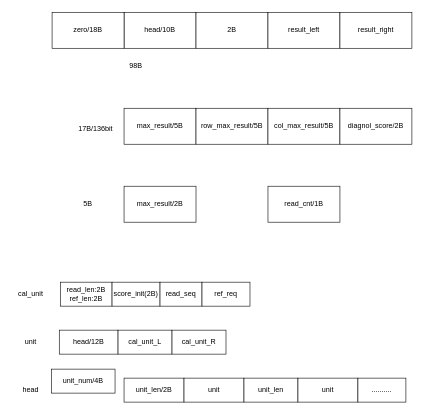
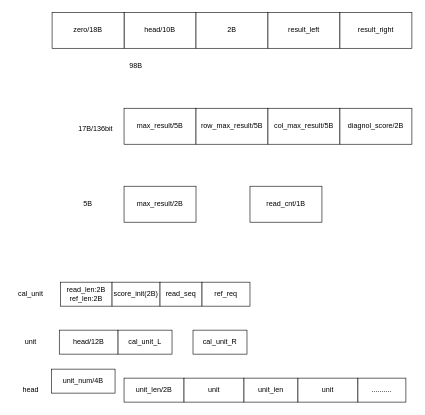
- <mxCell id="11" value="read_cnt/1B" style="rounded=0;whiteSpace=wrap;html=1;" parent="1" vertex="1"><mxGeometry x="446" y="310" width="120" height="60" as="geometry" /></mxCell>
+ <mxCell id="11" value="read_cnt/1B" style="rounded=0;whiteSpace=wrap;html=1;" parent="1" vertex="1"><mxGeometry x="416" y="310" width="120" height="60" as="geometry" /></mxCell>
- <mxCell id="18" value="cal_unit_R" style="rounded=0;whiteSpace=wrap;html=1;" parent="1" vertex="1"><mxGeometry x="286" y="550" width="90" height="40" as="geometry" /></mxCell>
+ <mxCell id="18" value="cal_unit_R" style="rounded=0;whiteSpace=wrap;html=1;" parent="1" vertex="1"><mxGeometry x="321" y="550" width="90" height="40" as="geometry" /></mxCell>
